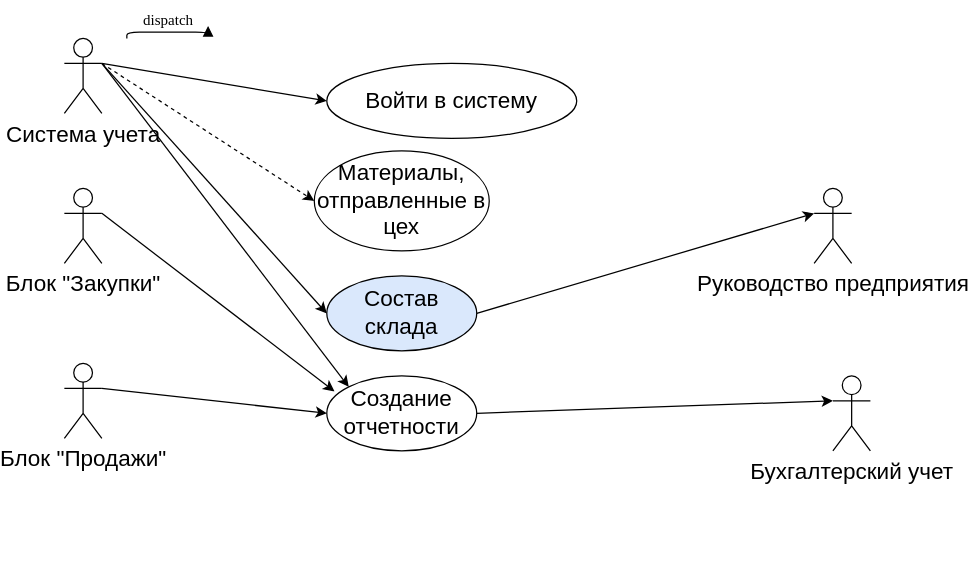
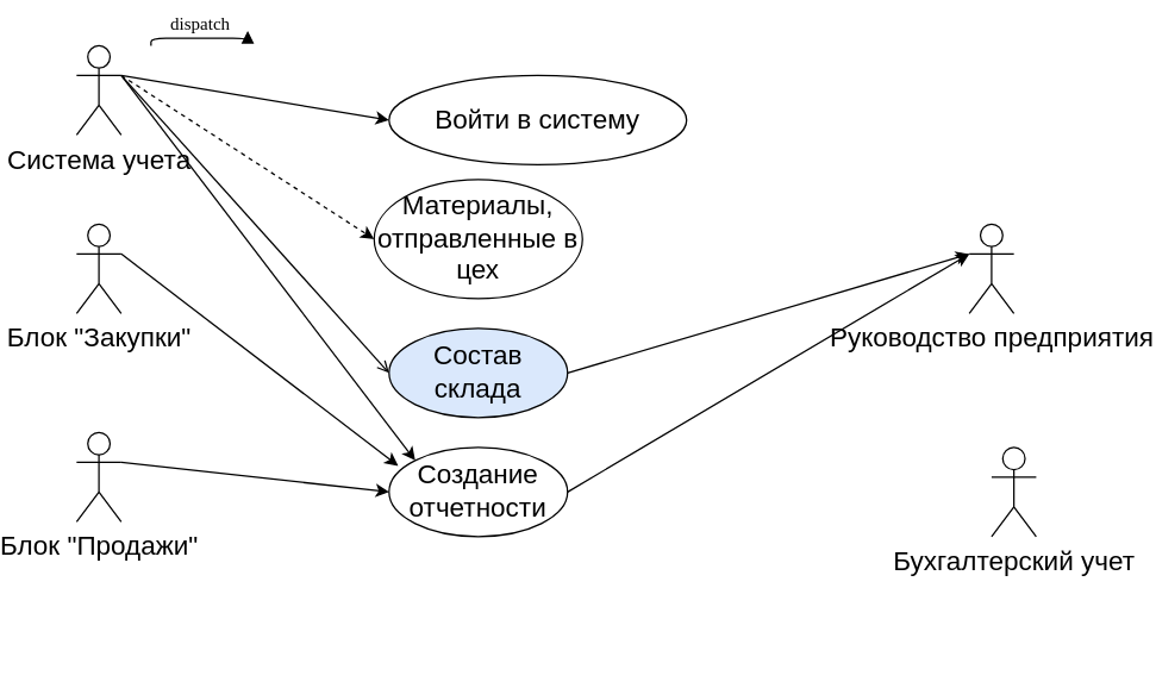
- <mxCell id="17" value="" style="endArrow=classic;html=1;rounded=0;entryX=0;entryY=0.5;entryDx=0;entryDy=0;exitX=1;exitY=0.333;exitDx=0;exitDy=0;exitPerimeter=0;" edge="1" parent="1" source="6" target="13"><mxGeometry width="50" height="50" relative="1" as="geometry"><mxPoint x="65" y="50" as="sourcePoint" /><mxPoint x="275" y="110" as="targetPoint" /></mxGeometry></mxCell>
+ <mxCell id="17" value="" style="endArrow=open;html=1;rounded=0;entryX=0;entryY=0.5;entryDx=0;entryDy=0;exitX=1;exitY=0.333;exitDx=0;exitDy=0;exitPerimeter=0;" edge="1" parent="1" source="6" target="13"><mxGeometry width="50" height="50" relative="1" as="geometry"><mxPoint x="65" y="50" as="sourcePoint" /><mxPoint x="275" y="110" as="targetPoint" /></mxGeometry></mxCell>
+ <mxCell id="22" value="" style="endArrow=classic;html=1;rounded=0;exitX=1;exitY=0.5;exitDx=0;exitDy=0;entryX=0;entryY=0.333;entryDx=0;entryDy=0;entryPerimeter=0;" edge="1" parent="1" source="14" target="9"><mxGeometry width="50" height="50" relative="1" as="geometry"><mxPoint x="535" y="45" as="sourcePoint" /><mxPoint x="715" y="75" as="targetPoint" /></mxGeometry></mxCell>
- <mxCell id="23" value="" style="endArrow=classic;html=1;rounded=0;exitX=1;exitY=0.5;exitDx=0;exitDy=0;entryX=0;entryY=0.333;entryDx=0;entryDy=0;entryPerimeter=0;" edge="1" parent="1" source="14" target="10"><mxGeometry width="50" height="50" relative="1" as="geometry"><mxPoint x="385" y="340" as="sourcePoint" /><mxPoint x="565" y="370" as="targetPoint" /></mxGeometry></mxCell>
